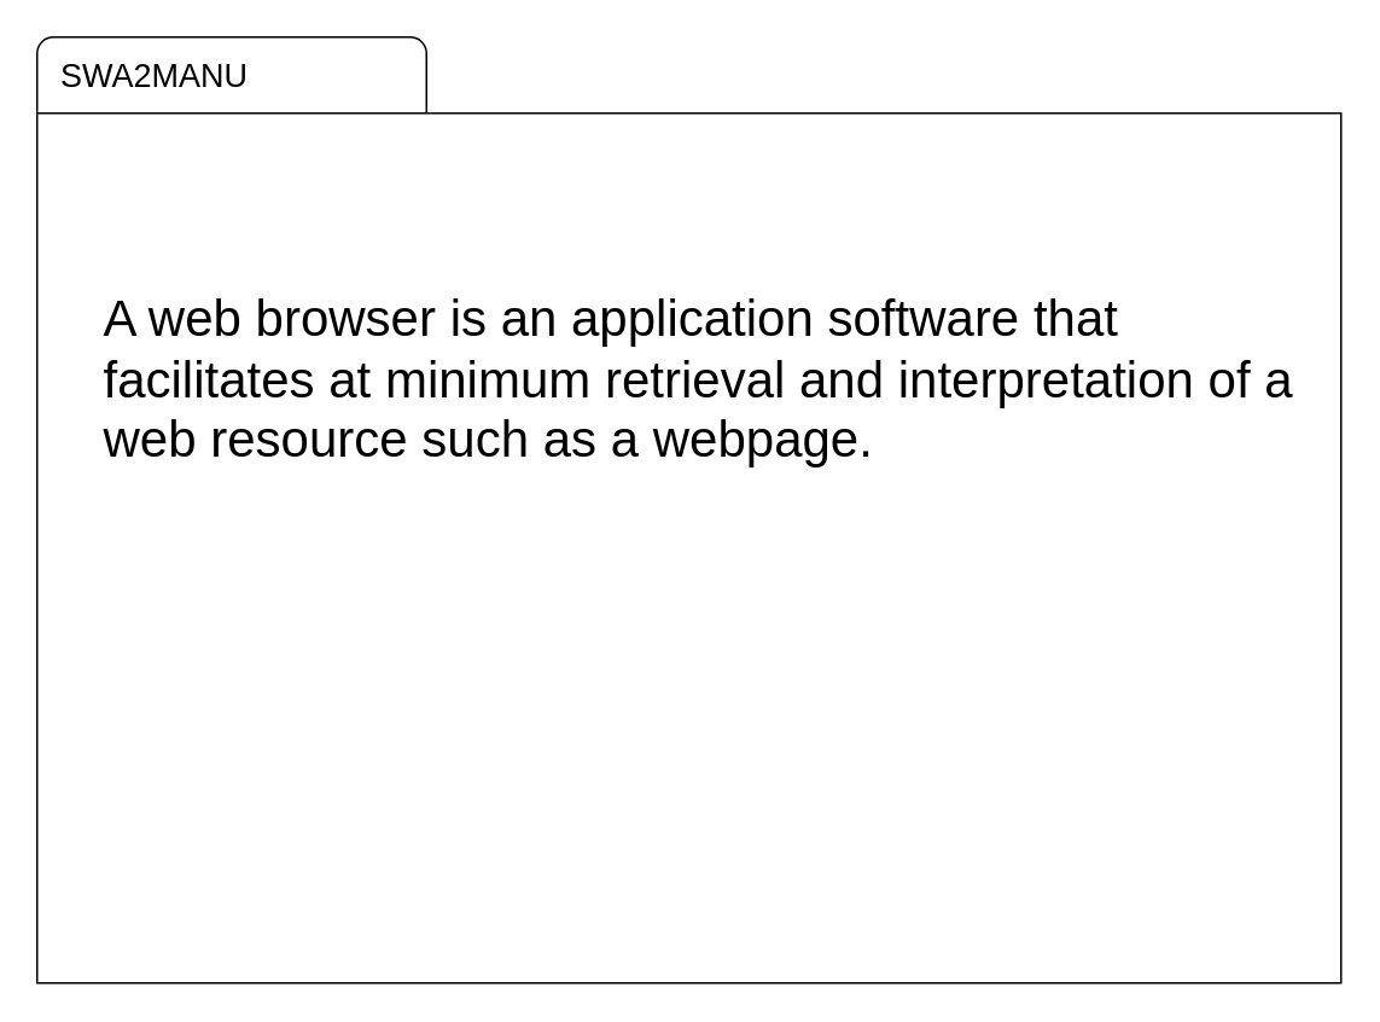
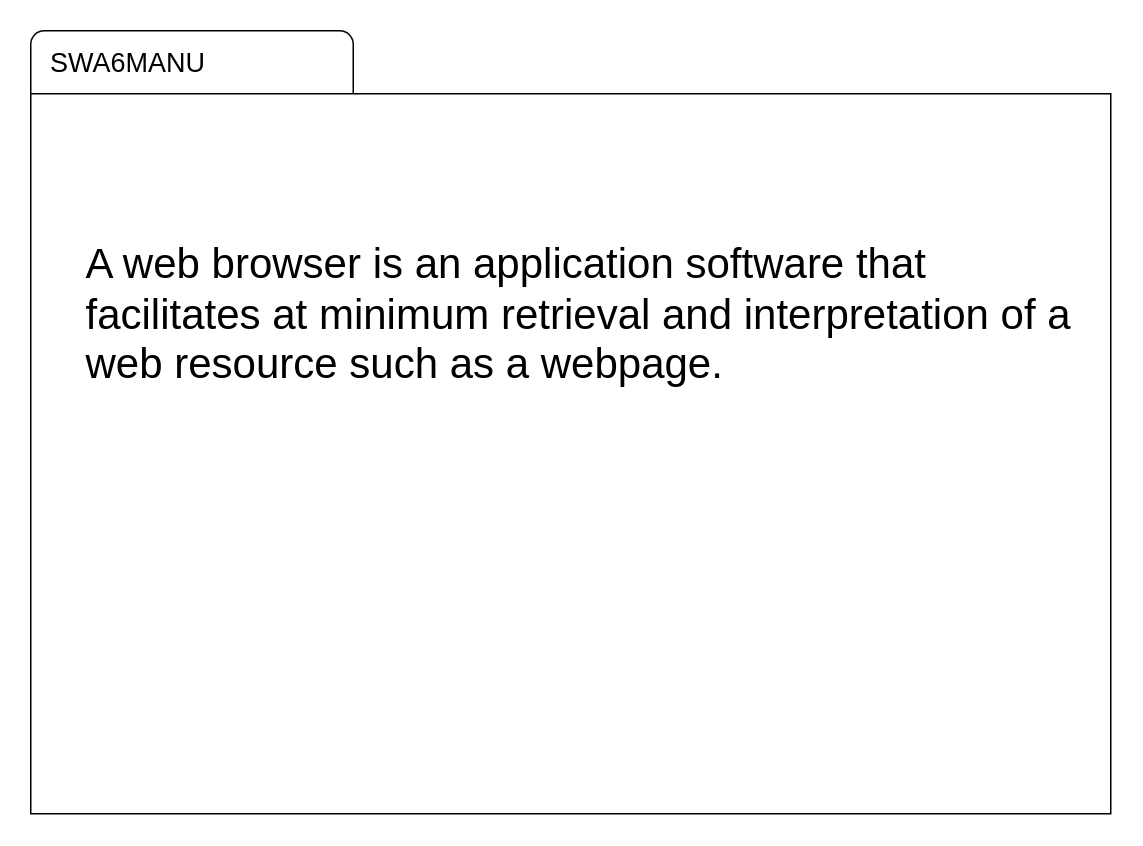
- <mxCell id="6" value="SWA2MANU" style="text;html=1;strokeColor=none;fillColor=none;align=center;verticalAlign=middle;whiteSpace=wrap;rounded=0;fontSize=18;" parent="2" vertex="1"><mxGeometry x="45" y="12" width="40" height="20" as="geometry" /></mxCell>
+ <mxCell id="6" value="SWA6MANU" style="text;html=1;strokeColor=none;fillColor=none;align=center;verticalAlign=middle;whiteSpace=wrap;rounded=0;fontSize=18;" parent="2" vertex="1"><mxGeometry x="45" y="12" width="40" height="20" as="geometry" /></mxCell>
